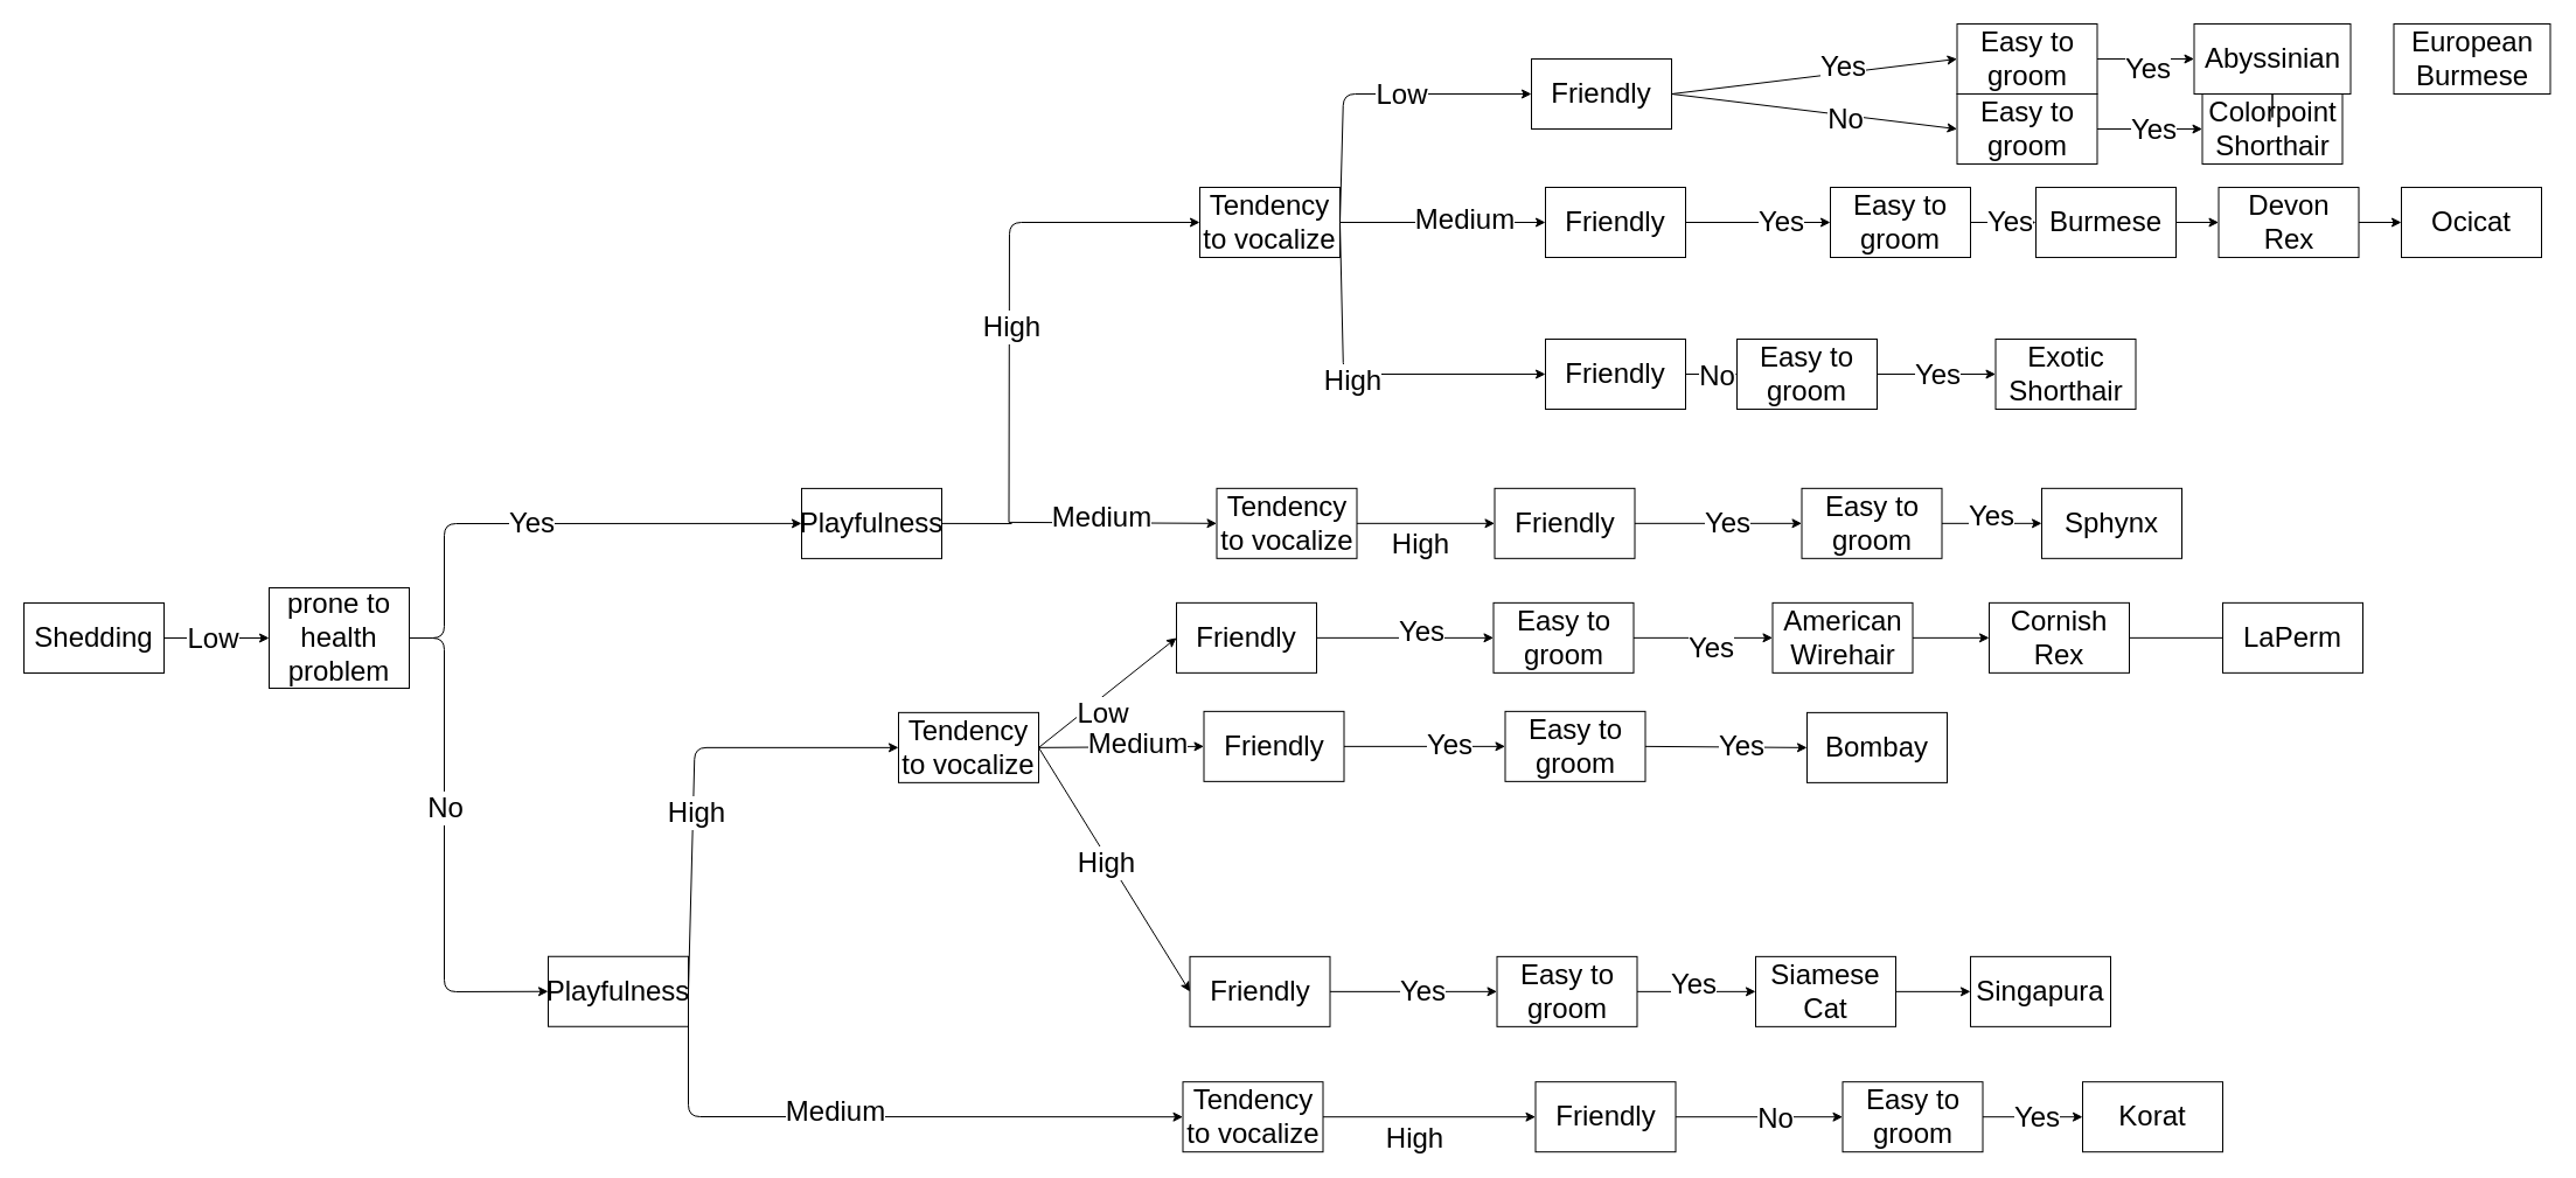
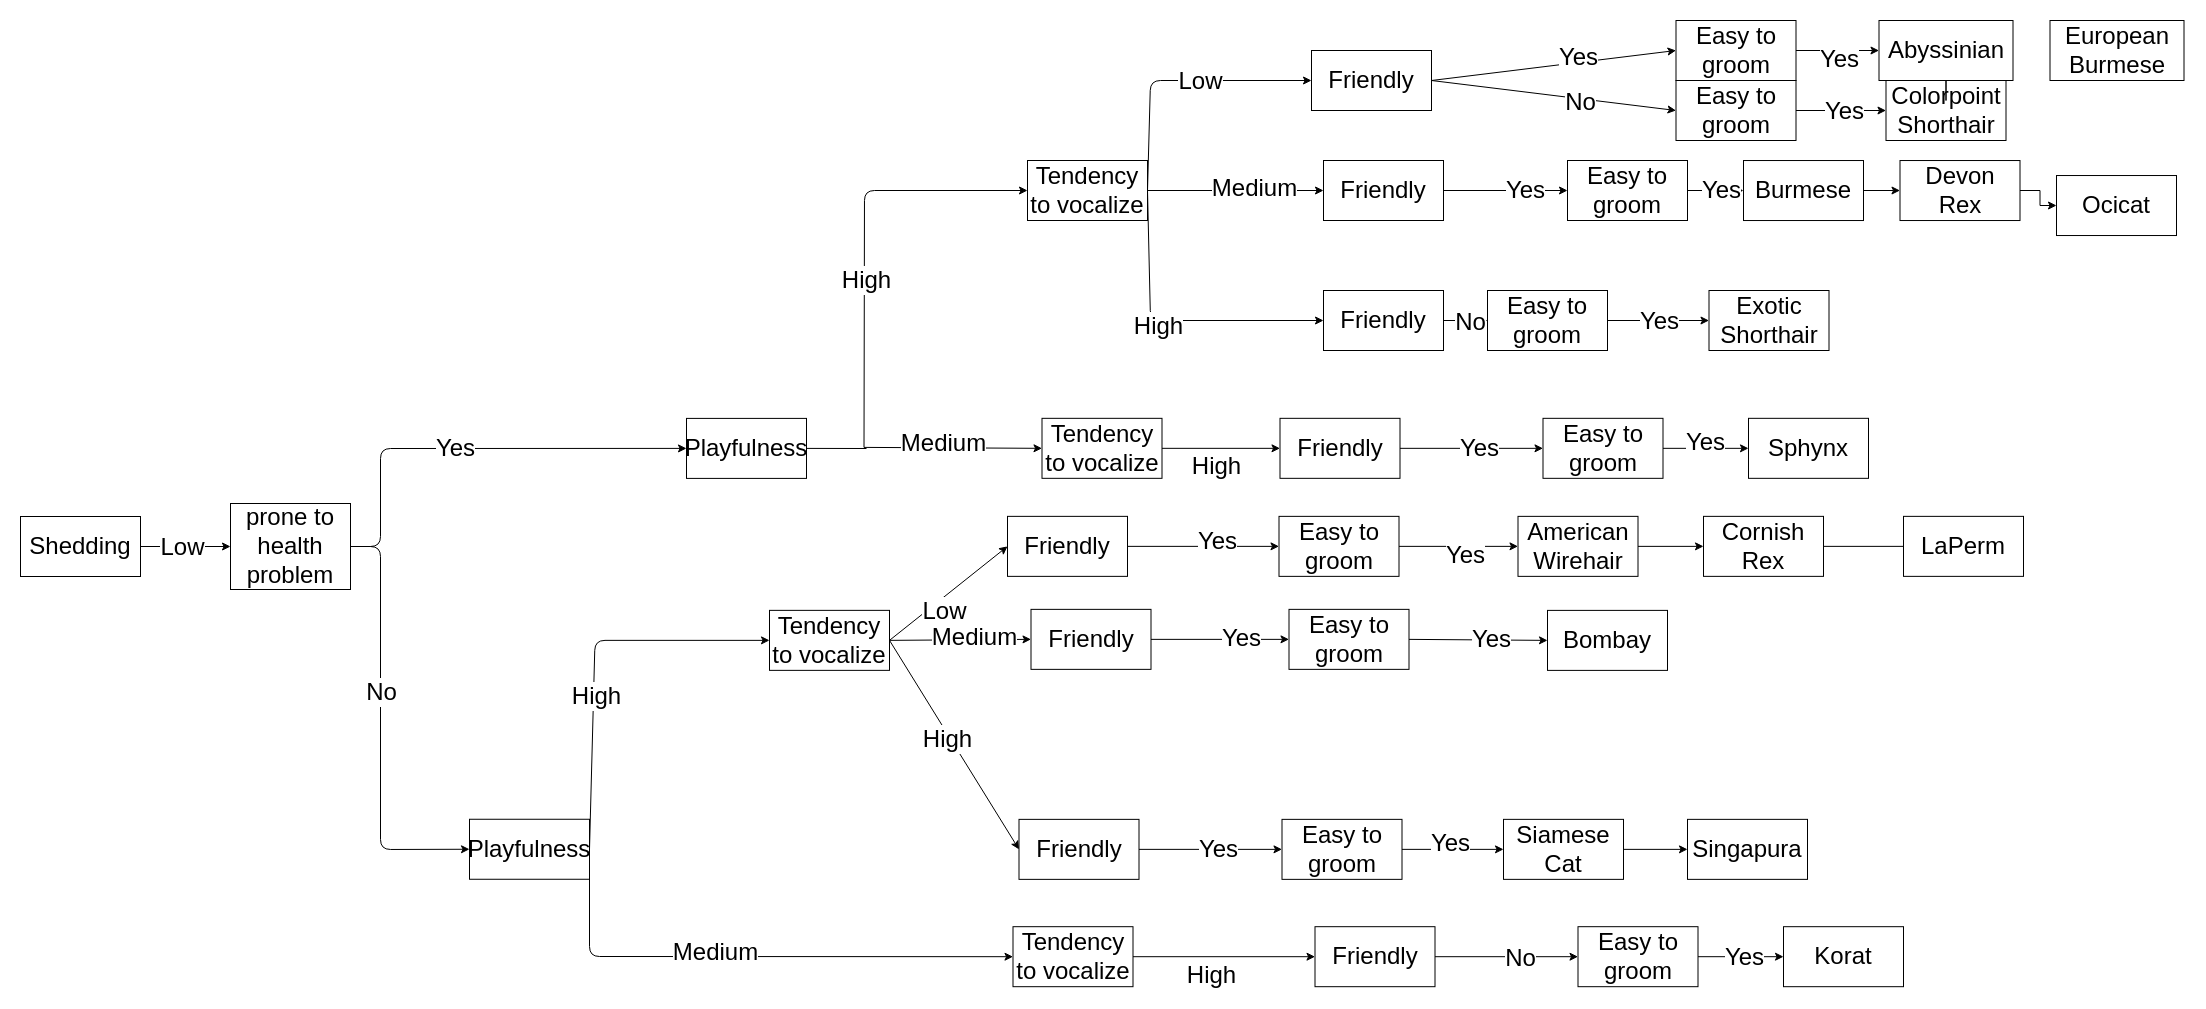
- <mxCell id="46" value="&lt;font style=&quot;font-size: 24px&quot;&gt;Ocicat&lt;/font&gt;" style="rounded=0;whiteSpace=wrap;html=1;" vertex="1" parent="1"><mxGeometry x="2056" y="160.029" width="120" height="60" as="geometry" /></mxCell>
+ <mxCell id="46" value="&lt;font style=&quot;font-size: 24px&quot;&gt;Ocicat&lt;/font&gt;" style="rounded=0;whiteSpace=wrap;html=1;" vertex="1" parent="1"><mxGeometry x="2056" y="175.029" width="120" height="60" as="geometry" /></mxCell>
